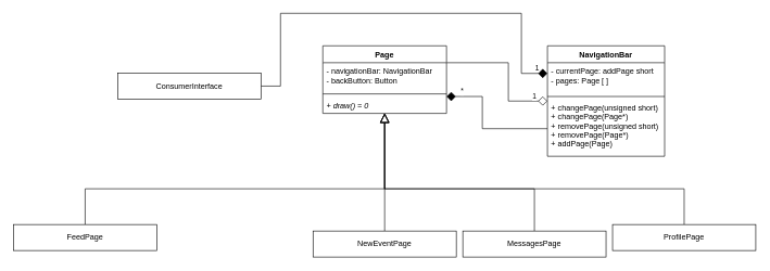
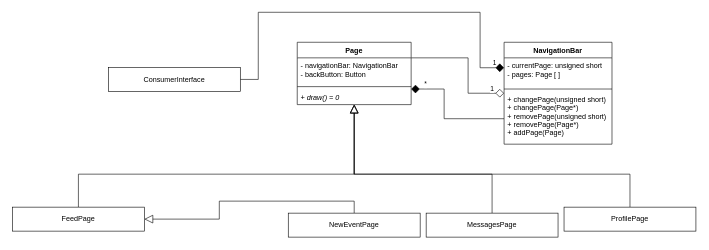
- <mxCell id="19" value="- currentPage: addPage short&#10;- pages: Page [ ]" style="text;strokeColor=none;fillColor=none;align=left;verticalAlign=top;spacingLeft=4;spacingRight=4;overflow=hidden;rotatable=0;points=[[0,0.5],[1,0.5]];portConstraint=eastwest;fontStyle=0" vertex="1" parent="18"><mxGeometry y="26" width="180" height="48" as="geometry" /></mxCell>
+ <mxCell id="19" value="- currentPage: unsigned short&#10;- pages: Page [ ]" style="text;strokeColor=none;fillColor=none;align=left;verticalAlign=top;spacingLeft=4;spacingRight=4;overflow=hidden;rotatable=0;points=[[0,0.5],[1,0.5]];portConstraint=eastwest;fontStyle=0" vertex="1" parent="18"><mxGeometry y="26" width="180" height="48" as="geometry" /></mxCell>
- <mxCell id="4" style="edgeStyle=orthogonalEdgeStyle;rounded=0;orthogonalLoop=1;jettySize=auto;html=1;entryX=0.5;entryY=1;entryDx=0;entryDy=0;endArrow=block;endFill=0;startSize=6;endSize=12;exitX=0.5;exitY=0;exitDx=0;exitDy=0;" parent="1" source="5" target="12" edge="1"><mxGeometry relative="1" as="geometry"><mxPoint x="590" y="225" as="targetPoint" /></mxGeometry></mxCell>
+ <mxCell id="4" style="edgeStyle=orthogonalEdgeStyle;rounded=0;orthogonalLoop=1;jettySize=auto;html=1;endArrow=block;endFill=0;startSize=6;endSize=12;exitX=0.5;exitY=0;exitDx=0;exitDy=0;" parent="1" source="5" target="3" edge="1"><mxGeometry relative="1" as="geometry"><mxPoint x="590" y="225" as="targetPoint" /></mxGeometry></mxCell>
